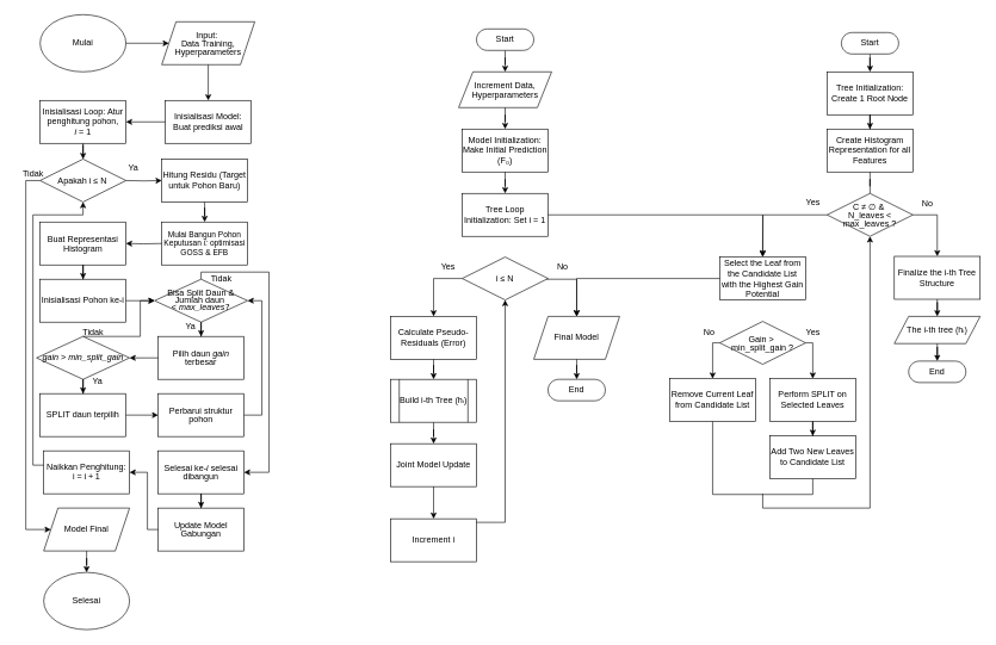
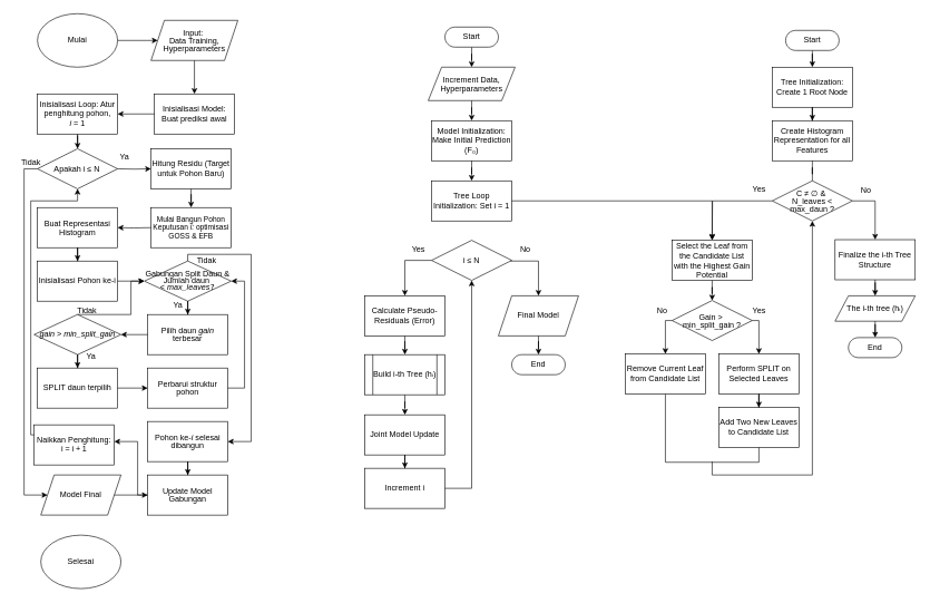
- <mxCell id="81" value="&lt;div style=&quot;line-height: 100%;&quot;&gt;C ≠ ∅ &amp;amp;&amp;nbsp;&lt;/div&gt;&lt;div style=&quot;line-height: 100%;&quot;&gt;N_leaves &amp;lt; max_leaves ?&lt;/div&gt;" style="rhombus;whiteSpace=wrap;html=1;fillColor=none;" parent="1" vertex="1"><mxGeometry x="1155" y="270" width="120" height="60" as="geometry" /></mxCell>
+ <mxCell id="81" value="&lt;div style=&quot;line-height: 100%;&quot;&gt;C ≠ ∅ &amp;amp;&amp;nbsp;&lt;/div&gt;&lt;div style=&quot;line-height: 100%;&quot;&gt;N_leaves &amp;lt; max_daun ?&lt;/div&gt;" style="rhombus;whiteSpace=wrap;html=1;fillColor=none;" parent="1" vertex="1"><mxGeometry x="1155" y="270" width="120" height="60" as="geometry" /></mxCell>
- <mxCell id="82" style="edgeStyle=orthogonalEdgeStyle;rounded=0;orthogonalLoop=1;jettySize=auto;html=1;" parent="1" source="83" target="68" edge="1"><mxGeometry relative="1" as="geometry" /></mxCell>
+ <mxCell id="82" style="edgeStyle=orthogonalEdgeStyle;rounded=0;orthogonalLoop=1;jettySize=auto;html=1;entryX=0.5;entryY=0;entryDx=0;entryDy=0;" parent="1" source="83" target="86" edge="1"><mxGeometry relative="1" as="geometry" /></mxCell>
- <mxCell id="24" value="&lt;div style=&quot;line-height: 80%;&quot;&gt;&lt;div&gt;&lt;font style=&quot;line-height: 80%;&quot;&gt;Bisa Split Daun &amp;amp;&lt;/font&gt;&lt;/div&gt;&lt;div&gt;&lt;font style=&quot;line-height: 80%;&quot;&gt;Jumlah daun&amp;nbsp;&lt;/font&gt;&lt;/div&gt;&lt;div&gt;&lt;font style=&quot;line-height: 80%;&quot;&gt;&lt;span style=&quot;background-color: transparent; color: light-dark(rgb(0, 0, 0), rgb(255, 255, 255));&quot;&gt;&amp;lt; &lt;/span&gt;&lt;code style=&quot;background-color: transparent; color: light-dark(rgb(0, 0, 0), rgb(255, 255, 255));&quot;&gt;&lt;font style=&quot;&quot; face=&quot;Helvetica&quot;&gt;&lt;i&gt;max_leaves&lt;/i&gt;&lt;/font&gt;?&lt;/code&gt;&lt;/font&gt;&lt;/div&gt;&lt;/div&gt;" style="rhombus;whiteSpace=wrap;html=1;strokeColor=default;align=center;verticalAlign=middle;fontFamily=Helvetica;fontSize=12;fontColor=default;fillColor=none;" parent="1" vertex="1"><mxGeometry x="215" y="390" width="129.99" height="60" as="geometry" /></mxCell>
+ <mxCell id="24" value="&lt;div style=&quot;line-height: 80%;&quot;&gt;&lt;div&gt;&lt;font style=&quot;line-height: 80%;&quot;&gt;Gabungan Split Daun &amp;amp;&lt;/font&gt;&lt;/div&gt;&lt;div&gt;&lt;font style=&quot;line-height: 80%;&quot;&gt;Jumlah daun&amp;nbsp;&lt;/font&gt;&lt;/div&gt;&lt;div&gt;&lt;font style=&quot;line-height: 80%;&quot;&gt;&lt;span style=&quot;background-color: transparent; color: light-dark(rgb(0, 0, 0), rgb(255, 255, 255));&quot;&gt;&amp;lt; &lt;/span&gt;&lt;code style=&quot;background-color: transparent; color: light-dark(rgb(0, 0, 0), rgb(255, 255, 255));&quot;&gt;&lt;font style=&quot;&quot; face=&quot;Helvetica&quot;&gt;&lt;i&gt;max_leaves&lt;/i&gt;&lt;/font&gt;?&lt;/code&gt;&lt;/font&gt;&lt;/div&gt;&lt;/div&gt;" style="rhombus;whiteSpace=wrap;html=1;strokeColor=default;align=center;verticalAlign=middle;fontFamily=Helvetica;fontSize=12;fontColor=default;fillColor=none;" parent="1" vertex="1"><mxGeometry x="215" y="390" width="129.99" height="60" as="geometry" /></mxCell>
- <mxCell id="40" value="&lt;div style=&quot;line-height: 105%;&quot;&gt;Naikkan Penghitung: &lt;span class=&quot;katex&quot;&gt;&lt;span aria-hidden=&quot;true&quot; class=&quot;katex-html&quot;&gt;&lt;span class=&quot;base&quot;&gt;&lt;span style=&quot;height: 0.659em;&quot; class=&quot;strut&quot;&gt;&lt;/span&gt;&lt;span class=&quot;mord mathnormal&quot;&gt;i&lt;/span&gt;&lt;span style=&quot;margin-right: 0.278em;&quot; class=&quot;mspace&quot;&gt;&lt;/span&gt;&lt;span class=&quot;mrel&quot;&gt;=&lt;/span&gt;&lt;span style=&quot;margin-right: 0.278em;&quot; class=&quot;mspace&quot;&gt;&lt;/span&gt;&lt;/span&gt;&lt;span class=&quot;base&quot;&gt;&lt;span style=&quot;height: 0.743em; vertical-align: -0.083em;&quot; class=&quot;strut&quot;&gt;&lt;/span&gt;&lt;span class=&quot;mord mathnormal&quot;&gt;i&lt;/span&gt;&lt;span style=&quot;margin-right: 0.222em;&quot; class=&quot;mspace&quot;&gt;&lt;/span&gt;&lt;span class=&quot;mbin&quot;&gt;+&lt;/span&gt;&lt;span style=&quot;margin-right: 0.222em;&quot; class=&quot;mspace&quot;&gt;&lt;/span&gt;&lt;/span&gt;&lt;span class=&quot;base&quot;&gt;&lt;span style=&quot;height: 0.644em;&quot; class=&quot;strut&quot;&gt;&lt;/span&gt;&lt;span class=&quot;mord&quot;&gt;1&lt;/span&gt;&lt;/span&gt;&lt;/span&gt;&lt;/span&gt;&lt;/div&gt;" style="rounded=0;whiteSpace=wrap;html=1;strokeColor=default;align=center;verticalAlign=middle;fontFamily=Helvetica;fontSize=12;fontColor=default;fillColor=none;" parent="1" vertex="1"><mxGeometry x="60" y="630" width="119.99" height="60" as="geometry" /></mxCell>
+ <mxCell id="40" value="&lt;div style=&quot;line-height: 105%;&quot;&gt;Naikkan Penghitung: &lt;span class=&quot;katex&quot;&gt;&lt;span aria-hidden=&quot;true&quot; class=&quot;katex-html&quot;&gt;&lt;span class=&quot;base&quot;&gt;&lt;span style=&quot;height: 0.659em;&quot; class=&quot;strut&quot;&gt;&lt;/span&gt;&lt;span class=&quot;mord mathnormal&quot;&gt;i&lt;/span&gt;&lt;span style=&quot;margin-right: 0.278em;&quot; class=&quot;mspace&quot;&gt;&lt;/span&gt;&lt;span class=&quot;mrel&quot;&gt;=&lt;/span&gt;&lt;span style=&quot;margin-right: 0.278em;&quot; class=&quot;mspace&quot;&gt;&lt;/span&gt;&lt;/span&gt;&lt;span class=&quot;base&quot;&gt;&lt;span style=&quot;height: 0.743em; vertical-align: -0.083em;&quot; class=&quot;strut&quot;&gt;&lt;/span&gt;&lt;span class=&quot;mord mathnormal&quot;&gt;i&lt;/span&gt;&lt;span style=&quot;margin-right: 0.222em;&quot; class=&quot;mspace&quot;&gt;&lt;/span&gt;&lt;span class=&quot;mbin&quot;&gt;+&lt;/span&gt;&lt;span style=&quot;margin-right: 0.222em;&quot; class=&quot;mspace&quot;&gt;&lt;/span&gt;&lt;/span&gt;&lt;span class=&quot;base&quot;&gt;&lt;span style=&quot;height: 0.644em;&quot; class=&quot;strut&quot;&gt;&lt;/span&gt;&lt;span class=&quot;mord&quot;&gt;1&lt;/span&gt;&lt;/span&gt;&lt;/span&gt;&lt;/span&gt;&lt;/div&gt;" style="rounded=0;whiteSpace=wrap;html=1;strokeColor=default;align=center;verticalAlign=middle;fontFamily=Helvetica;fontSize=12;fontColor=default;fillColor=none;" parent="1" vertex="1"><mxGeometry x="50" y="635" width="119.99" height="60" as="geometry" /></mxCell>
- <mxCell id="36" value="&lt;div style=&quot;line-height: 105%;&quot;&gt;Selesai ke-&lt;i&gt;i&lt;/i&gt;&amp;nbsp;selesai dibangun&lt;/div&gt;" style="rounded=0;whiteSpace=wrap;html=1;strokeColor=default;align=center;verticalAlign=middle;fontFamily=Helvetica;fontSize=12;fontColor=default;fillColor=none;" parent="1" vertex="1"><mxGeometry x="219.99" y="630" width="119.99" height="60" as="geometry" /></mxCell>
+ <mxCell id="36" value="&lt;div style=&quot;line-height: 105%;&quot;&gt;Pohon ke-&lt;i&gt;i&lt;/i&gt;&amp;nbsp;selesai dibangun&lt;/div&gt;" style="rounded=0;whiteSpace=wrap;html=1;strokeColor=default;align=center;verticalAlign=middle;fontFamily=Helvetica;fontSize=12;fontColor=default;fillColor=none;" parent="1" vertex="1"><mxGeometry x="219.99" y="630" width="119.99" height="60" as="geometry" /></mxCell>
- <mxCell id="66" value="&lt;div&gt;Increment i&lt;/div&gt;" style="rounded=0;whiteSpace=wrap;html=1;strokeColor=default;align=center;verticalAlign=middle;fontFamily=Helvetica;fontSize=12;fontColor=default;fillColor=none;" parent="1" vertex="1"><mxGeometry x="545" y="725" width="120" height="60" as="geometry" /></mxCell>
+ <mxCell id="66" value="&lt;div&gt;Increment i&lt;/div&gt;" style="rounded=0;whiteSpace=wrap;html=1;strokeColor=default;align=center;verticalAlign=middle;fontFamily=Helvetica;fontSize=12;fontColor=default;fillColor=none;" parent="1" vertex="1"><mxGeometry x="545" y="700" width="120" height="60" as="geometry" /></mxCell>
- <mxCell id="41" value="" style="edgeStyle=orthogonalEdgeStyle;rounded=0;orthogonalLoop=1;jettySize=auto;html=1;" parent="1" source="42" target="43" edge="1"><mxGeometry relative="1" as="geometry" /></mxCell>
+ <mxCell id="41" value="" style="edgeStyle=orthogonalEdgeStyle;rounded=0;orthogonalLoop=1;jettySize=auto;html=1;" parent="1" source="42" target="38" edge="1"><mxGeometry relative="1" as="geometry" /></mxCell>
